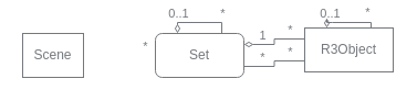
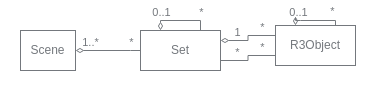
+ <mxCell id="4" value="" style="edgeStyle=orthogonalEdgeStyle;fontSize=12;html=1;endArrow=none;startArrow=diamondThin;rounded=0;startFill=0;fontColor=#74787D;strokeColor=#74787D;endFill=0;" edge="1" parent="1" source="2" target="3"><mxGeometry width="100" height="100" relative="1" as="geometry"><mxPoint x="140" y="230" as="sourcePoint" /><mxPoint x="240" y="130" as="targetPoint" /><Array as="points"><mxPoint x="130" y="50" /><mxPoint x="130" y="50" /></Array></mxGeometry></mxCell>
+ <mxCell id="5" value="1..*" style="edgeLabel;html=1;align=center;verticalAlign=bottom;resizable=0;points=[];fontColor=#74787D;labelBackgroundColor=none;" connectable="0" vertex="1" parent="4"><mxGeometry x="-0.654" relative="1" as="geometry"><mxPoint x="3" as="offset" /></mxGeometry></mxCell>
- <mxCell id="3" value="Set" style="whiteSpace=wrap;html=1;align=center;fillColor=none;fontColor=#74787D;strokeColor=#74787D;labelBackgroundColor=none;rounded=1;" vertex="1" parent="1"><mxGeometry x="140" y="30" width="80" height="40" as="geometry" /></mxCell>
+ <mxCell id="3" value="Set" style="whiteSpace=wrap;html=1;align=center;fillColor=none;fontColor=#74787D;strokeColor=#74787D;labelBackgroundColor=none;" vertex="1" parent="1"><mxGeometry x="140" y="30" width="80" height="40" as="geometry" /></mxCell>
